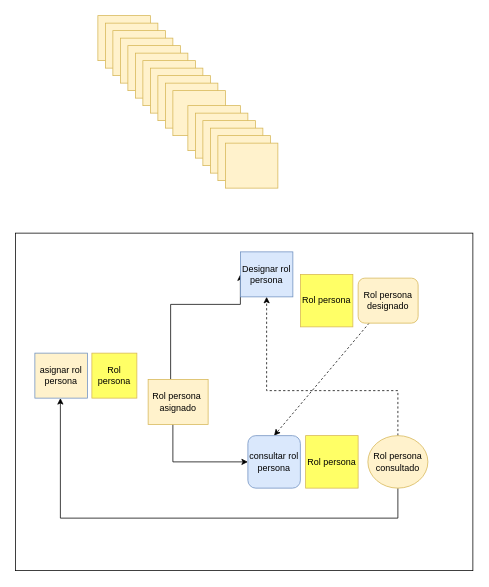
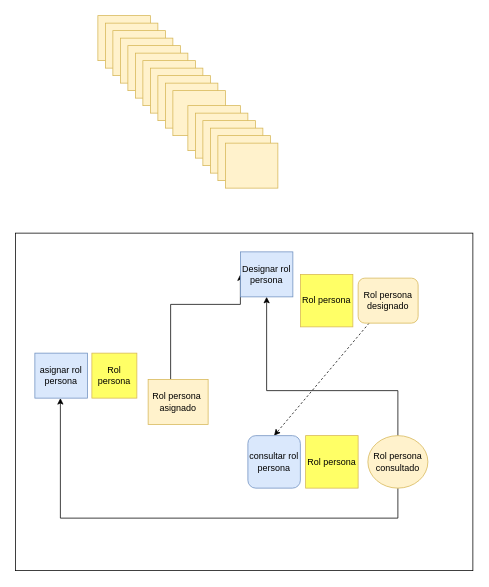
- <mxCell id="32" value="asignar rol persona" style="rounded=0;whiteSpace=wrap;html=1;fillColor=#fff2cc;strokeColor=#6c8ebf;" vertex="1" parent="1"><mxGeometry x="46" y="470" width="70" height="60" as="geometry" /></mxCell>
+ <mxCell id="32" value="asignar rol persona" style="rounded=0;whiteSpace=wrap;html=1;fillColor=#dae8fc;strokeColor=#6c8ebf;" vertex="1" parent="1"><mxGeometry x="46" y="470" width="70" height="60" as="geometry" /></mxCell>
- <mxCell id="25" style="edgeStyle=orthogonalEdgeStyle;rounded=0;orthogonalLoop=1;jettySize=auto;html=1;entryX=0.5;entryY=1;entryDx=0;entryDy=0;dashed=1;" edge="1" parent="1" source="27" target="29"><mxGeometry relative="1" as="geometry"><Array as="points"><mxPoint x="530" y="520" /><mxPoint x="355" y="520" /></Array></mxGeometry></mxCell>
+ <mxCell id="25" style="edgeStyle=orthogonalEdgeStyle;rounded=0;orthogonalLoop=1;jettySize=auto;html=1;entryX=0.5;entryY=1;entryDx=0;entryDy=0;" edge="1" parent="1" source="27" target="29"><mxGeometry relative="1" as="geometry"><Array as="points"><mxPoint x="530" y="520" /><mxPoint x="355" y="520" /></Array></mxGeometry></mxCell>
- <mxCell id="3" style="edgeStyle=orthogonalEdgeStyle;rounded=0;orthogonalLoop=1;jettySize=auto;html=1;entryX=0;entryY=0.5;entryDx=0;entryDy=0;" edge="1" parent="1" source="4" target="28"><mxGeometry relative="1" as="geometry"><Array as="points"><mxPoint x="230" y="615" /></Array></mxGeometry></mxCell>
